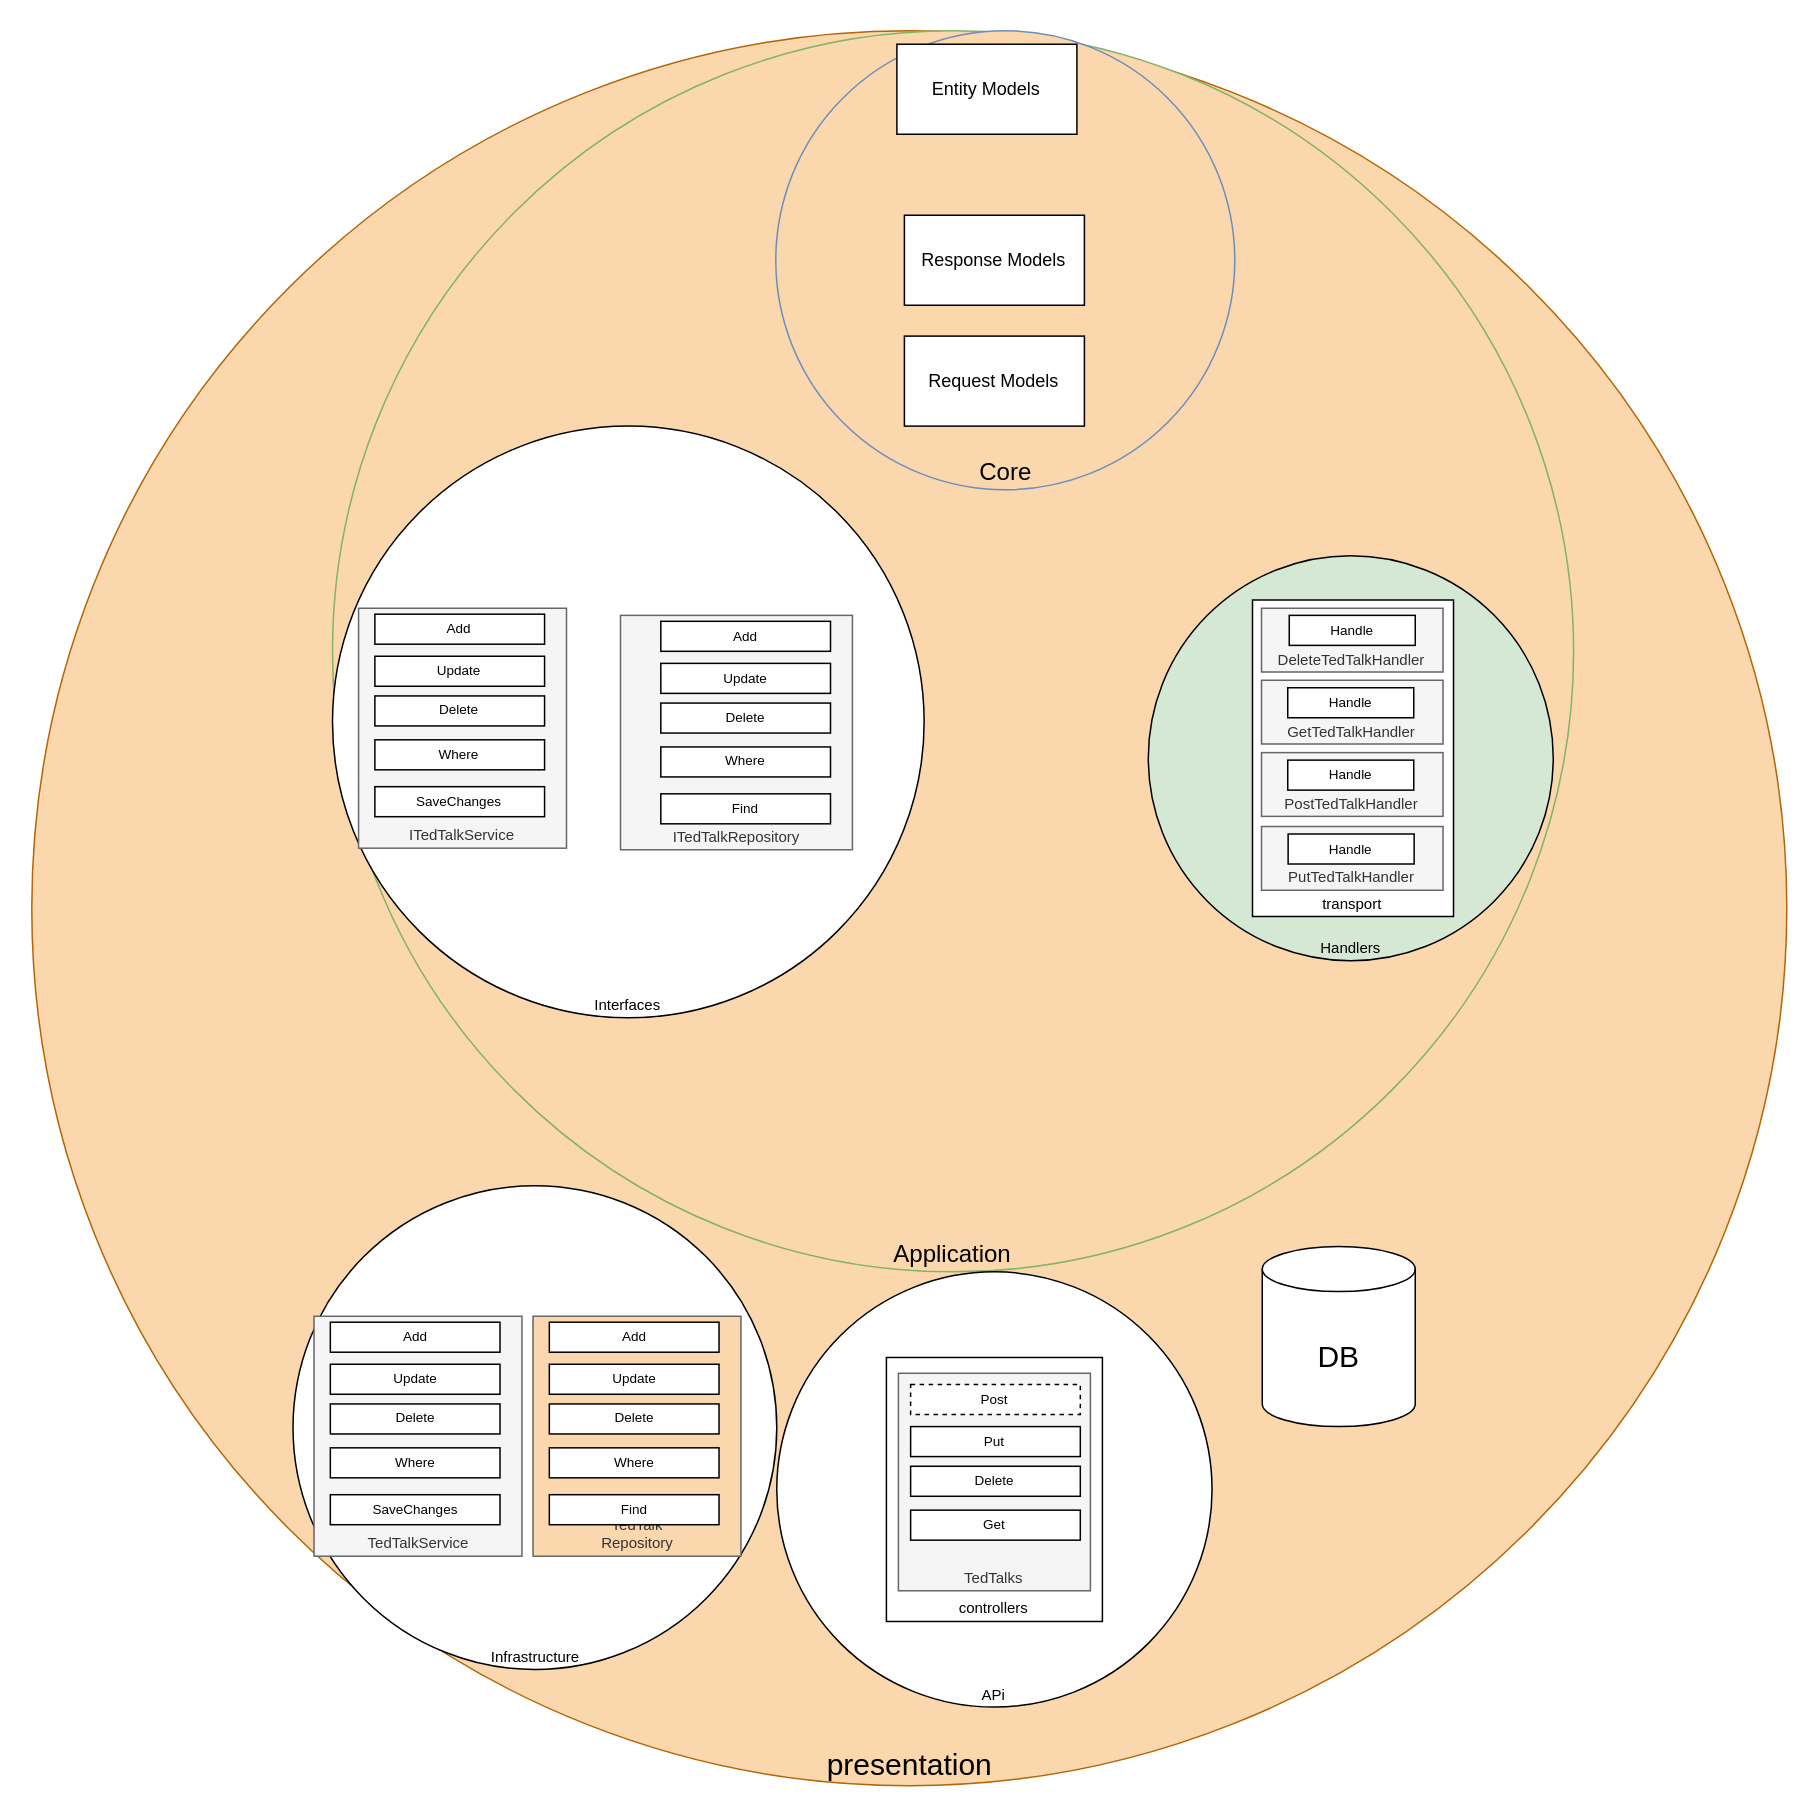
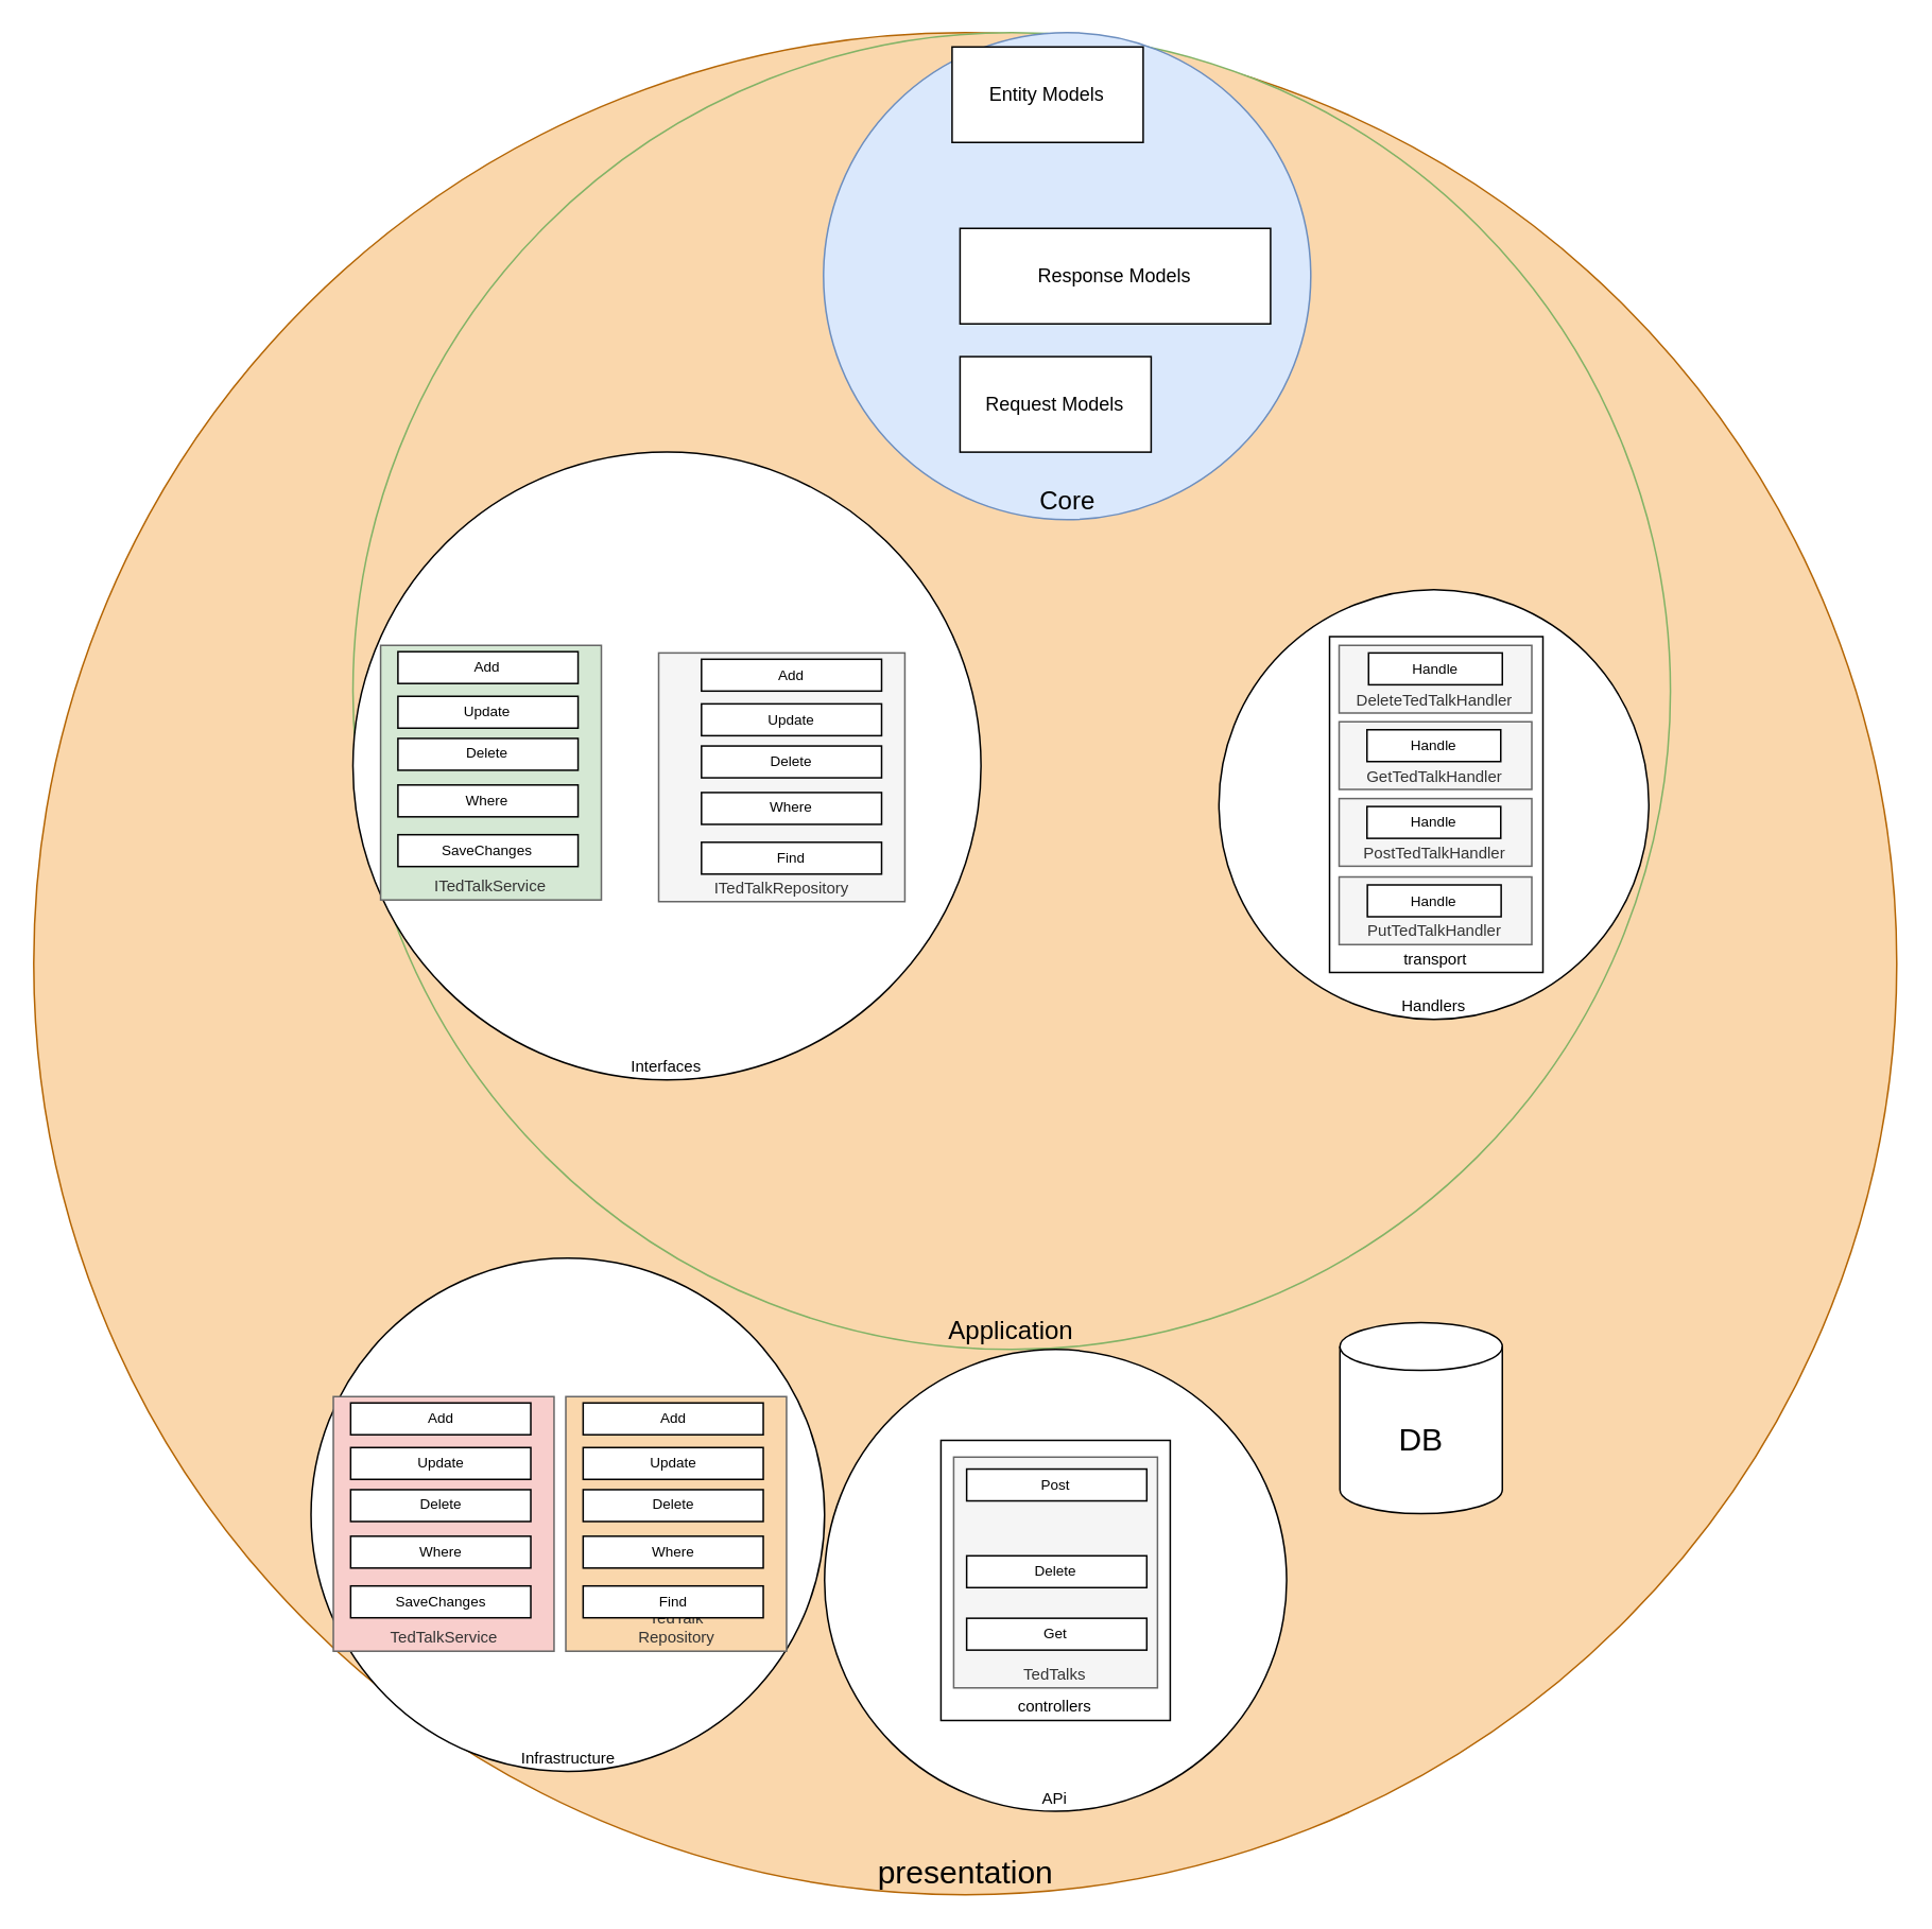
- <mxCell id="50" value="Response Models" style="rounded=0;whiteSpace=wrap;html=1;" vertex="1" parent="1"><mxGeometry x="602.27" y="143" width="120" height="60" as="geometry" /></mxCell>
+ <mxCell id="50" value="Response Models" style="rounded=0;whiteSpace=wrap;html=1;" vertex="1" parent="1"><mxGeometry x="602.27" y="143" width="195" height="60" as="geometry" /></mxCell>
- <mxCell id="4" value="Core" style="ellipse;whiteSpace=wrap;html=1;aspect=fixed;verticalAlign=bottom;fillColor=#fad7ac;strokeColor=#6c8ebf;fontSize=16;" parent="1" vertex="1"><mxGeometry x="516.53" y="20" width="306" height="306" as="geometry" /></mxCell>
+ <mxCell id="4" value="Core" style="ellipse;whiteSpace=wrap;html=1;aspect=fixed;verticalAlign=bottom;fillColor=#dae8fc;strokeColor=#6c8ebf;fontSize=16;" parent="1" vertex="1"><mxGeometry x="516.53" y="20" width="306" height="306" as="geometry" /></mxCell>
- <mxCell id="21" value="ITedTalkService" style="rounded=0;whiteSpace=wrap;html=1;fontSize=10;labelPosition=center;verticalLabelPosition=middle;align=center;verticalAlign=bottom;fillColor=#f5f5f5;strokeColor=#666666;fontColor=#333333;" parent="1" vertex="1"><mxGeometry x="238.38" y="405" width="138.62" height="159.96" as="geometry" /></mxCell>
+ <mxCell id="21" value="ITedTalkService" style="rounded=0;whiteSpace=wrap;html=1;fontSize=10;labelPosition=center;verticalLabelPosition=middle;align=center;verticalAlign=bottom;fillColor=#d5e8d4;strokeColor=#666666;fontColor=#333333;" parent="1" vertex="1"><mxGeometry x="238.38" y="405" width="138.62" height="159.96" as="geometry" /></mxCell>
- <mxCell id="7" value="Handlers" style="ellipse;whiteSpace=wrap;html=1;aspect=fixed;fontSize=10;verticalAlign=bottom;fillColor=#d5e8d4;" parent="1" vertex="1"><mxGeometry x="764.86" y="370.02" width="269.97" height="269.97" as="geometry" /></mxCell>
+ <mxCell id="7" value="Handlers" style="ellipse;whiteSpace=wrap;html=1;aspect=fixed;fontSize=10;verticalAlign=bottom;" parent="1" vertex="1"><mxGeometry x="764.86" y="370.02" width="269.97" height="269.97" as="geometry" /></mxCell>
- <mxCell id="27" value="Post" style="rounded=0;whiteSpace=wrap;html=1;fontSize=9;dashed=1;" vertex="1" parent="1"><mxGeometry x="606.42" y="922.52" width="113.12" height="20" as="geometry" /></mxCell>
+ <mxCell id="27" value="Post" style="rounded=0;whiteSpace=wrap;html=1;fontSize=9;" vertex="1" parent="1"><mxGeometry x="606.42" y="922.52" width="113.12" height="20" as="geometry" /></mxCell>
- <mxCell id="31" value="TedTalkService" style="rounded=0;whiteSpace=wrap;html=1;fontSize=10;labelPosition=center;verticalLabelPosition=middle;align=center;verticalAlign=bottom;fillColor=#f5f5f5;strokeColor=#666666;fontColor=#333333;" vertex="1" parent="1"><mxGeometry x="208.68" y="877.01" width="138.62" height="159.96" as="geometry" /></mxCell>
+ <mxCell id="31" value="TedTalkService" style="rounded=0;whiteSpace=wrap;html=1;fontSize=10;labelPosition=center;verticalLabelPosition=middle;align=center;verticalAlign=bottom;fillColor=#f8cecc;strokeColor=#666666;fontColor=#333333;" vertex="1" parent="1"><mxGeometry x="208.68" y="877.01" width="138.62" height="159.96" as="geometry" /></mxCell>
- <mxCell id="28" value="Put" style="rounded=0;whiteSpace=wrap;html=1;fontSize=9;" vertex="1" parent="1"><mxGeometry x="606.42" y="950.56" width="113.12" height="20" as="geometry" /></mxCell>
- <mxCell id="30" value="Get" style="rounded=0;whiteSpace=wrap;html=1;fontSize=9;" vertex="1" parent="1"><mxGeometry x="606.42" y="1006.27" width="113.12" height="20" as="geometry" /></mxCell>
+ <mxCell id="30" value="Get" style="rounded=0;whiteSpace=wrap;html=1;fontSize=9;" vertex="1" parent="1"><mxGeometry x="606.42" y="1016.27" width="113.12" height="20" as="geometry" /></mxCell>
